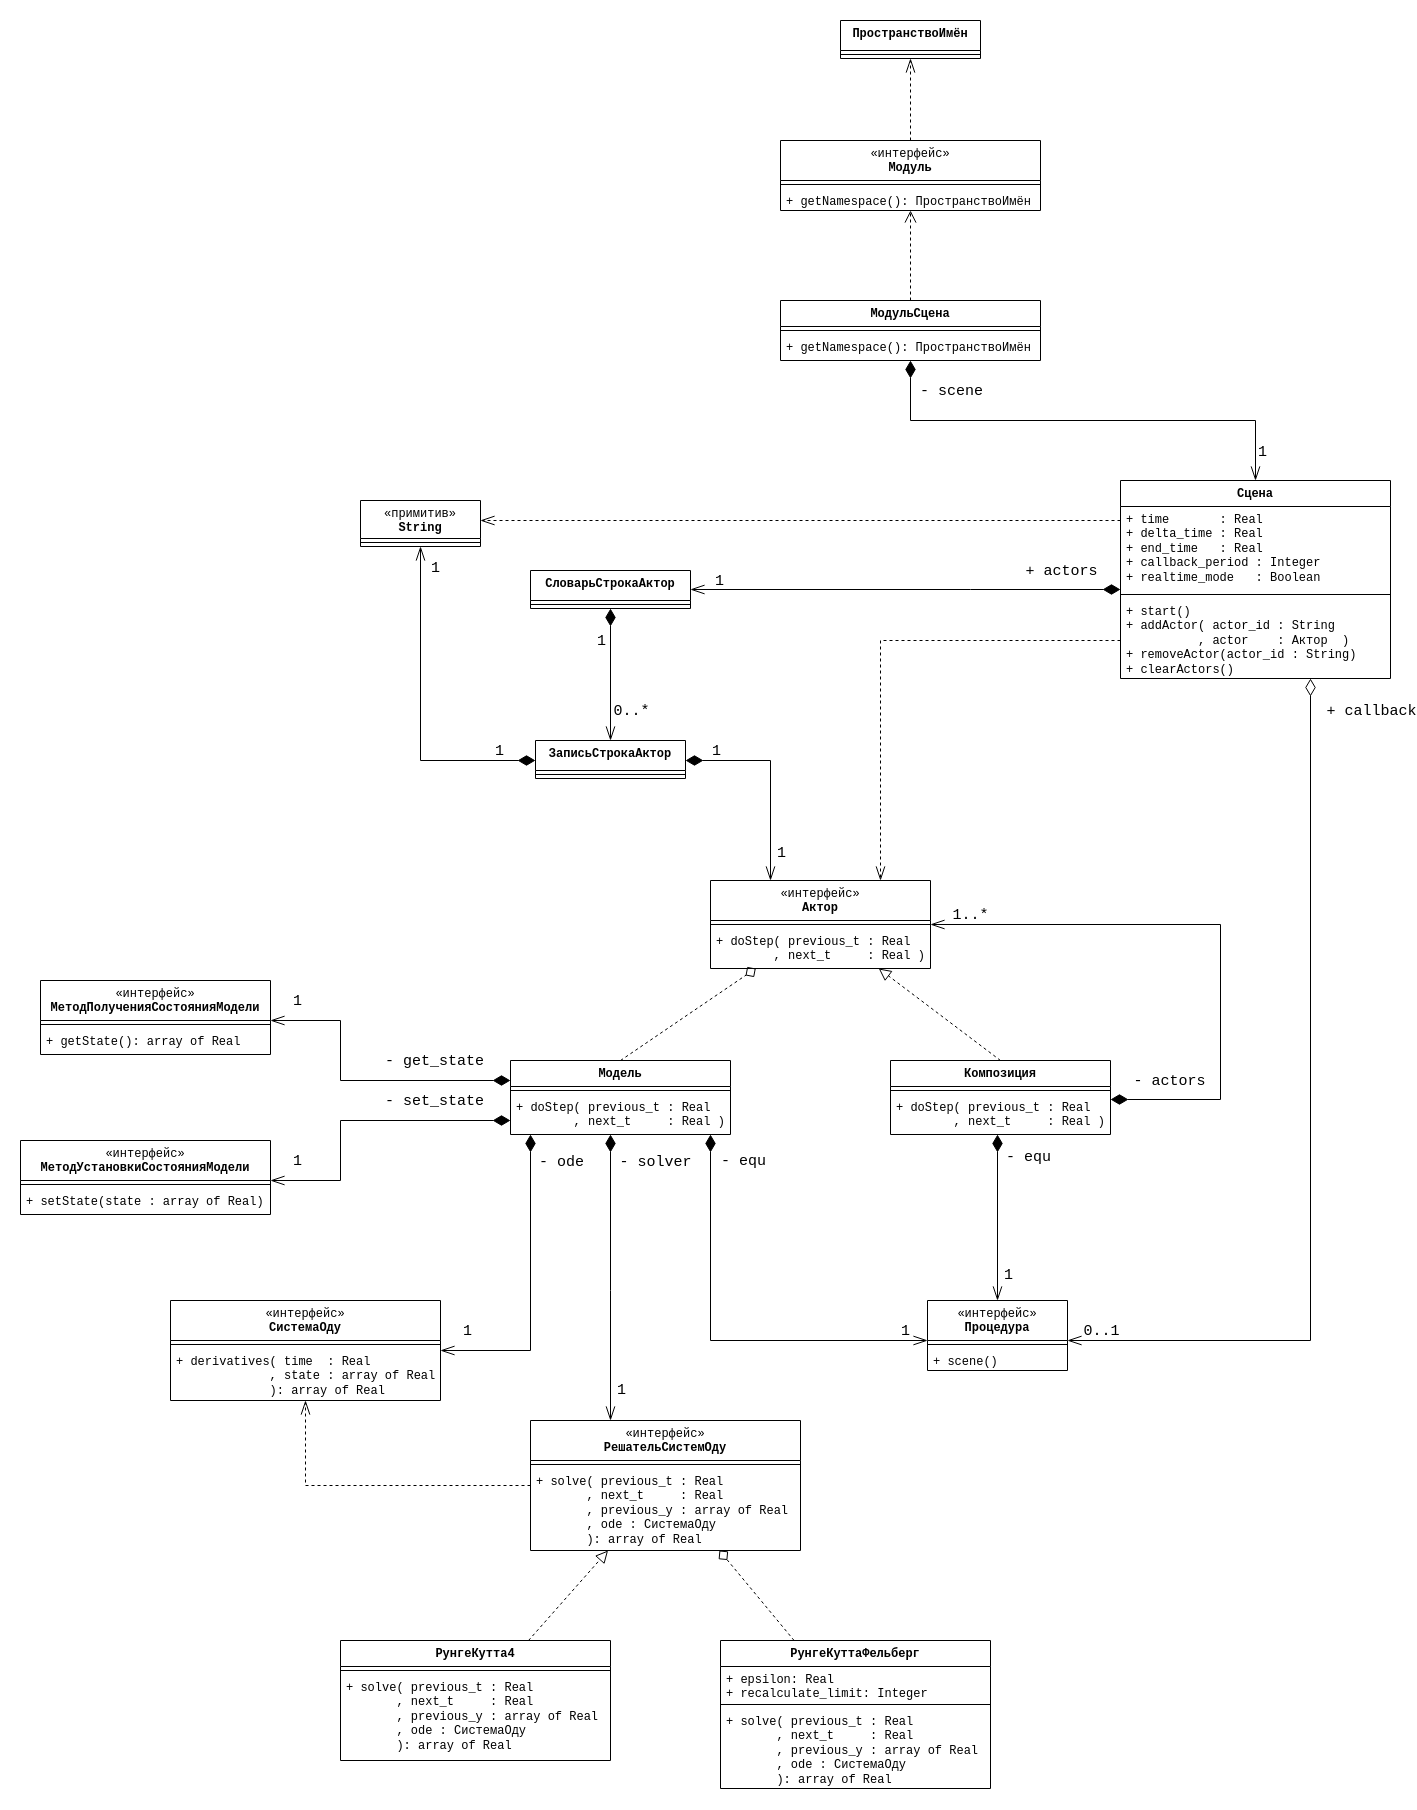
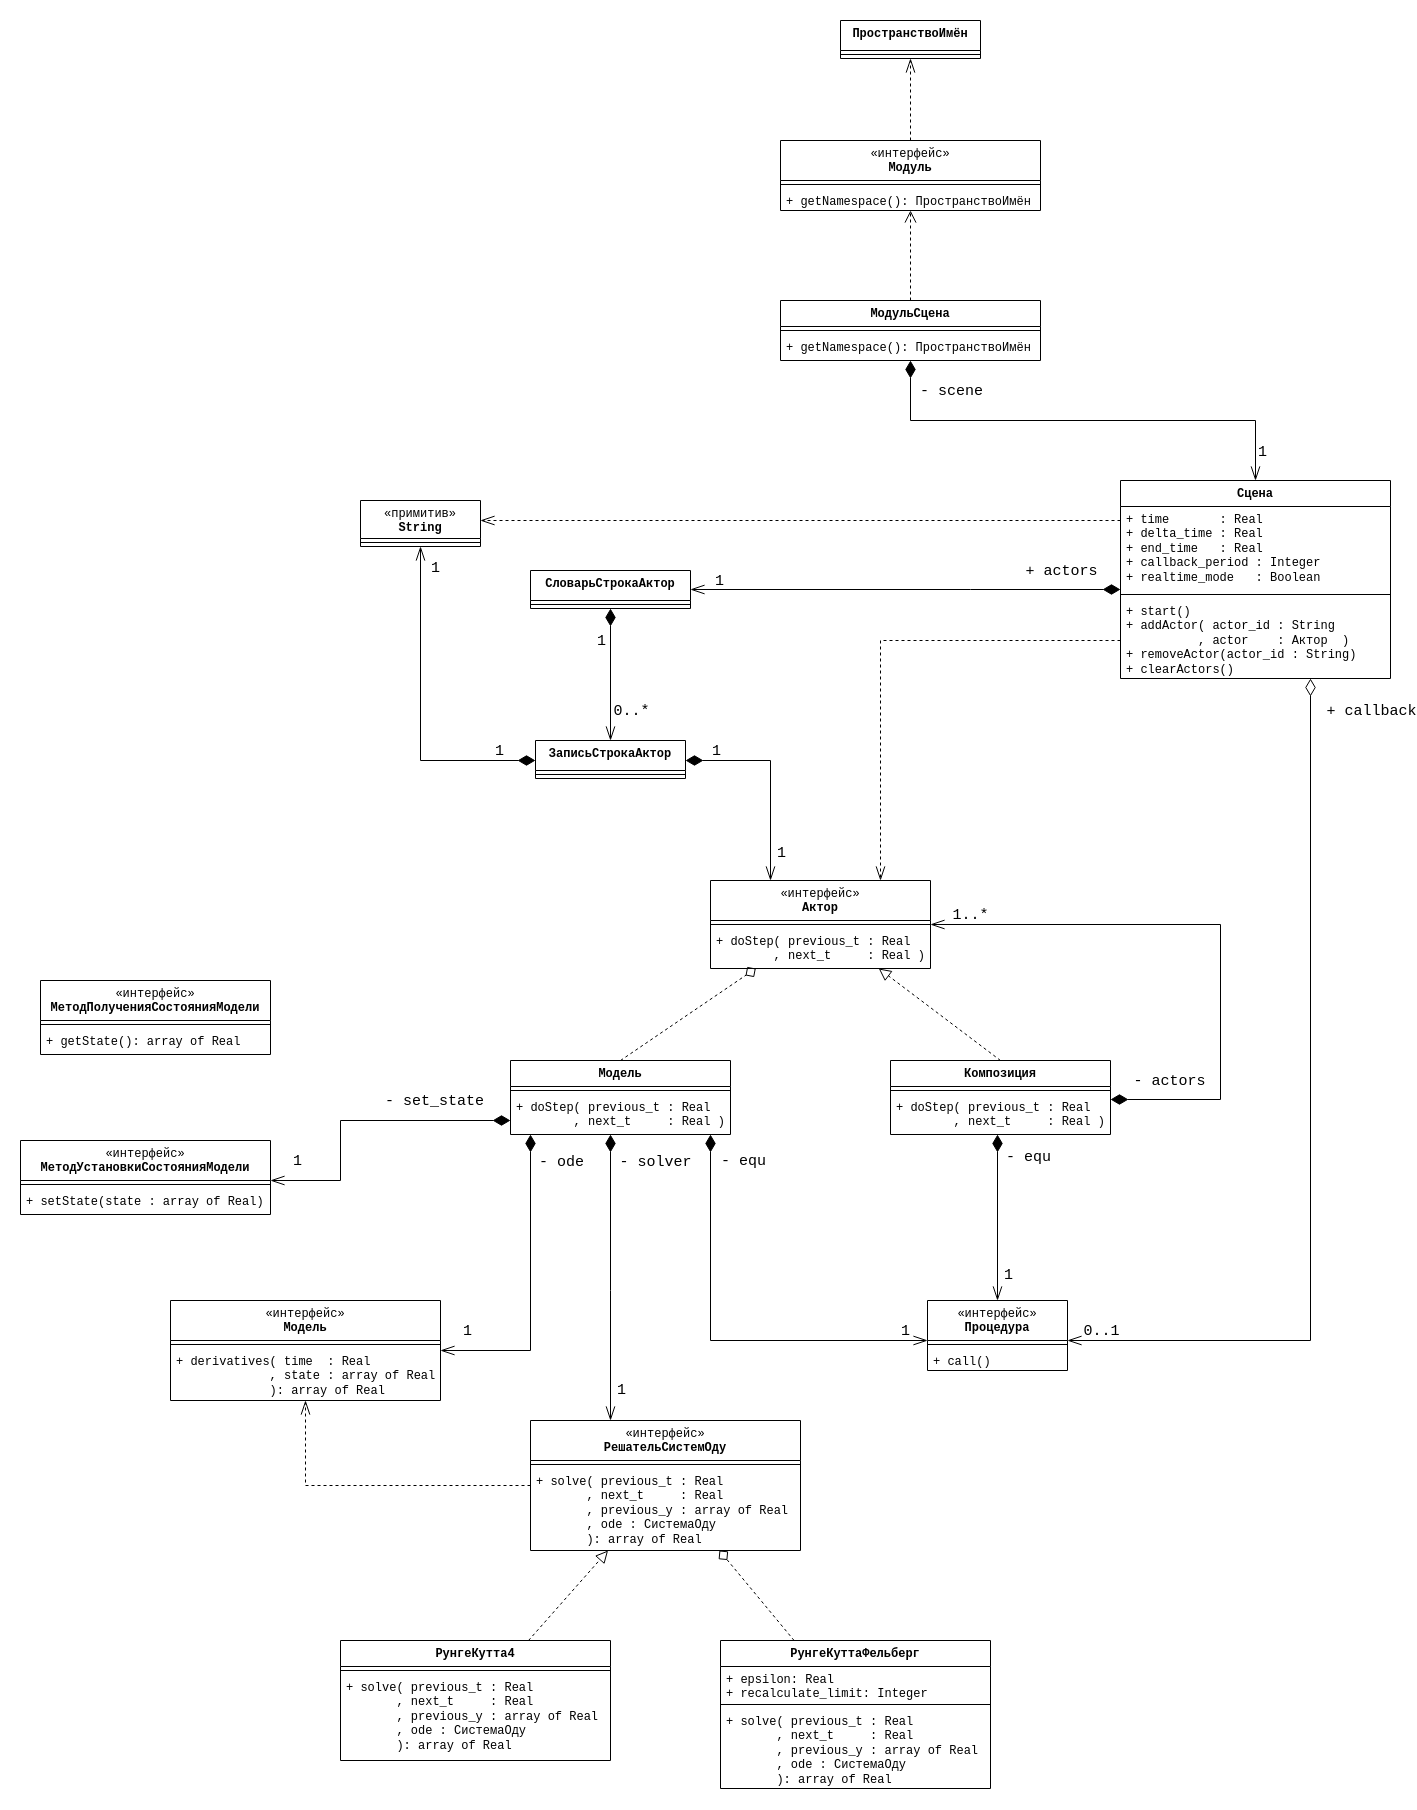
- <mxCell id="22" style="edgeStyle=orthogonalEdgeStyle;rounded=0;orthogonalLoop=1;jettySize=auto;html=1;endArrow=diamondThin;endFill=1;endSize=15;startArrow=openThin;startFill=0;startSize=12;fontFamily=Courier New;" parent="1" source="16" target="2" edge="1"><mxGeometry relative="1" as="geometry"><mxPoint x="410" y="1032" as="sourcePoint" /><mxPoint x="340" y="870" as="targetPoint" /><Array as="points"><mxPoint x="340" y="1020" /><mxPoint x="340" y="1080" /></Array></mxGeometry></mxCell>
- <mxCell id="23" value="1" style="edgeLabel;html=1;align=center;verticalAlign=middle;resizable=0;points=[];fontSize=15;fontFamily=Courier New;" parent="22" vertex="1" connectable="0"><mxGeometry x="-0.907" y="2" relative="1" as="geometry"><mxPoint x="12" y="-18" as="offset" /></mxGeometry></mxCell>
- <mxCell id="24" value="&lt;font&gt;&lt;span style=&quot;font-size: 15px;&quot;&gt;- get_state&lt;/span&gt;&lt;/font&gt;" style="edgeLabel;html=1;align=center;verticalAlign=middle;resizable=0;points=[];fontFamily=Courier New;" parent="22" vertex="1" connectable="0"><mxGeometry x="0.87" relative="1" as="geometry"><mxPoint x="-58" y="-20" as="offset" /></mxGeometry></mxCell>
- <mxCell id="31" value="&lt;span style=&quot;font-weight: normal;&quot;&gt;«интерфейс»&lt;br style=&quot;border-color: var(--border-color);&quot;&gt;&lt;/span&gt;СистемаОду" style="swimlane;fontStyle=1;align=center;verticalAlign=top;childLayout=stackLayout;horizontal=1;startSize=40;horizontalStack=0;resizeParent=1;resizeParentMax=0;resizeLast=0;collapsible=1;marginBottom=0;whiteSpace=wrap;html=1;fontFamily=Courier New;" parent="1" vertex="1"><mxGeometry x="170" y="1300" width="270" height="100" as="geometry" /></mxCell>
+ <mxCell id="31" value="&lt;span style=&quot;font-weight: normal;&quot;&gt;«интерфейс»&lt;br style=&quot;border-color: var(--border-color);&quot;&gt;&lt;/span&gt;Модель" style="swimlane;fontStyle=1;align=center;verticalAlign=top;childLayout=stackLayout;horizontal=1;startSize=40;horizontalStack=0;resizeParent=1;resizeParentMax=0;resizeLast=0;collapsible=1;marginBottom=0;whiteSpace=wrap;html=1;fontFamily=Courier New;" parent="1" vertex="1"><mxGeometry x="170" y="1300" width="270" height="100" as="geometry" /></mxCell>
- <mxCell id="55" value="+ scene()" style="text;strokeColor=none;fillColor=none;align=left;verticalAlign=top;spacingLeft=4;spacingRight=4;overflow=hidden;rotatable=0;points=[[0,0.5],[1,0.5]];portConstraint=eastwest;whiteSpace=wrap;html=1;fontFamily=Courier New;" parent="53" vertex="1"><mxGeometry y="48" width="140" height="22" as="geometry" /></mxCell>
+ <mxCell id="55" value="+ call()" style="text;strokeColor=none;fillColor=none;align=left;verticalAlign=top;spacingLeft=4;spacingRight=4;overflow=hidden;rotatable=0;points=[[0,0.5],[1,0.5]];portConstraint=eastwest;whiteSpace=wrap;html=1;fontFamily=Courier New;" parent="53" vertex="1"><mxGeometry y="48" width="140" height="22" as="geometry" /></mxCell>
